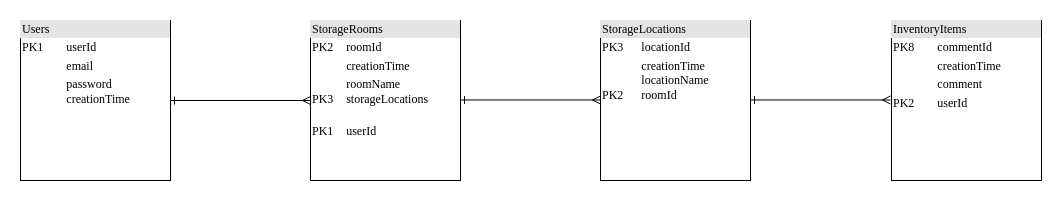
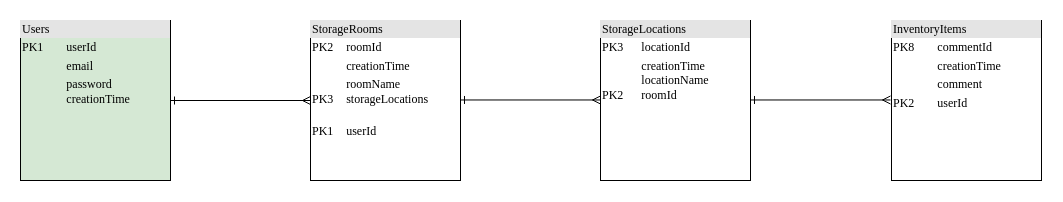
- <mxCell id="2" value="&lt;div style=&quot;box-sizing: border-box ; width: 100% ; background: #e4e4e4 ; padding: 2px&quot;&gt;Users&lt;/div&gt;&lt;table style=&quot;width: 100% ; font-size: 1em&quot; cellpadding=&quot;2&quot; cellspacing=&quot;0&quot;&gt;&lt;tbody&gt;&lt;tr&gt;&lt;td&gt;PK1&amp;nbsp;&lt;/td&gt;&lt;td&gt;userId&lt;/td&gt;&lt;/tr&gt;&lt;tr&gt;&lt;td&gt;&lt;br&gt;&lt;/td&gt;&lt;td&gt;email&lt;/td&gt;&lt;/tr&gt;&lt;tr&gt;&lt;td&gt;&lt;/td&gt;&lt;td&gt;password&lt;br&gt;creationTime&lt;/td&gt;&lt;/tr&gt;&lt;tr&gt;&lt;td&gt;&lt;br&gt;&lt;/td&gt;&lt;td&gt;&lt;br&gt;&lt;br&gt;&lt;/td&gt;&lt;/tr&gt;&lt;tr&gt;&lt;td&gt;&lt;/td&gt;&lt;td&gt;&lt;/td&gt;&lt;/tr&gt;&lt;/tbody&gt;&lt;/table&gt;" style="verticalAlign=top;align=left;overflow=fill;html=1;rounded=0;shadow=0;comic=0;labelBackgroundColor=none;strokeWidth=1;fontFamily=Verdana;fontSize=12" parent="1" vertex="1"><mxGeometry x="20" y="20" width="150" height="160" as="geometry" /></mxCell>
+ <mxCell id="2" value="&lt;div style=&quot;box-sizing: border-box ; width: 100% ; background: #e4e4e4 ; padding: 2px&quot;&gt;Users&lt;/div&gt;&lt;table style=&quot;width: 100% ; font-size: 1em&quot; cellpadding=&quot;2&quot; cellspacing=&quot;0&quot;&gt;&lt;tbody&gt;&lt;tr&gt;&lt;td&gt;PK1&amp;nbsp;&lt;/td&gt;&lt;td&gt;userId&lt;/td&gt;&lt;/tr&gt;&lt;tr&gt;&lt;td&gt;&lt;br&gt;&lt;/td&gt;&lt;td&gt;email&lt;/td&gt;&lt;/tr&gt;&lt;tr&gt;&lt;td&gt;&lt;/td&gt;&lt;td&gt;password&lt;br&gt;creationTime&lt;/td&gt;&lt;/tr&gt;&lt;tr&gt;&lt;td&gt;&lt;br&gt;&lt;/td&gt;&lt;td&gt;&lt;br&gt;&lt;br&gt;&lt;/td&gt;&lt;/tr&gt;&lt;tr&gt;&lt;td&gt;&lt;/td&gt;&lt;td&gt;&lt;/td&gt;&lt;/tr&gt;&lt;/tbody&gt;&lt;/table&gt;" style="verticalAlign=top;align=left;overflow=fill;html=1;rounded=0;shadow=0;comic=0;labelBackgroundColor=none;strokeWidth=1;fontFamily=Verdana;fontSize=12;fillColor=#d5e8d4;" parent="1" vertex="1"><mxGeometry x="20" y="20" width="150" height="160" as="geometry" /></mxCell>
